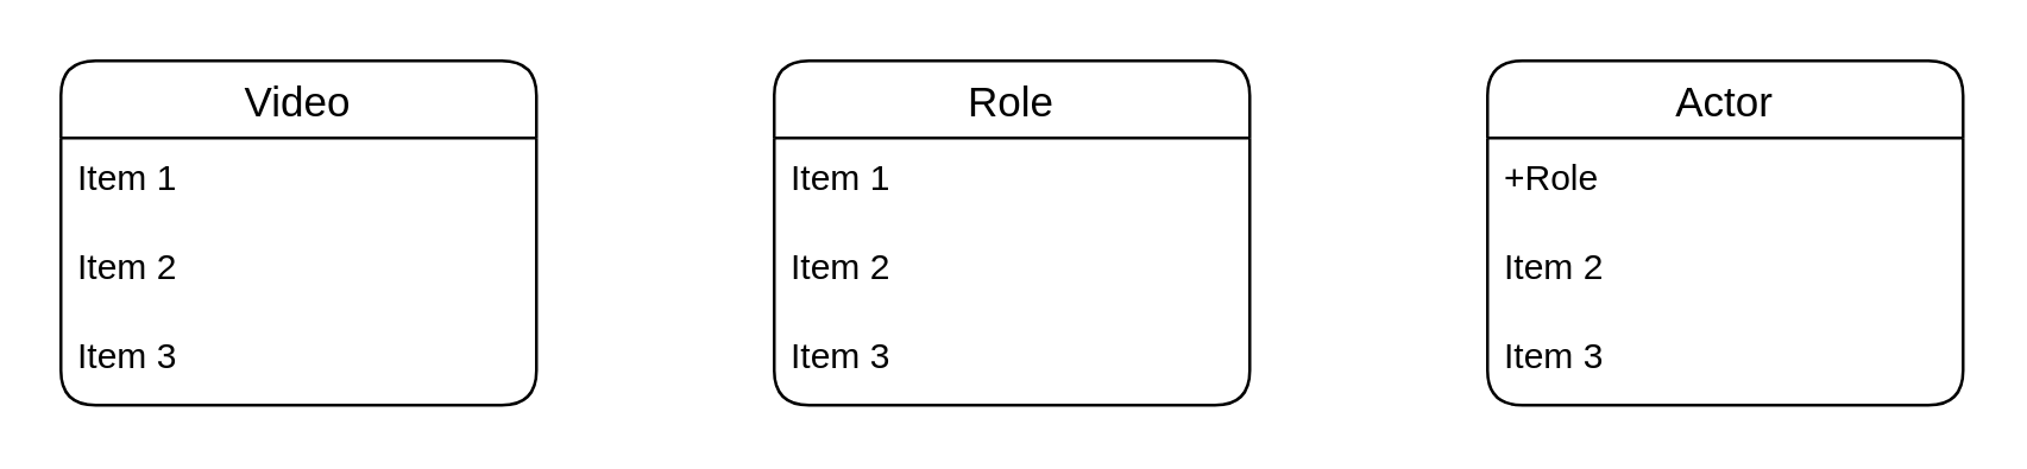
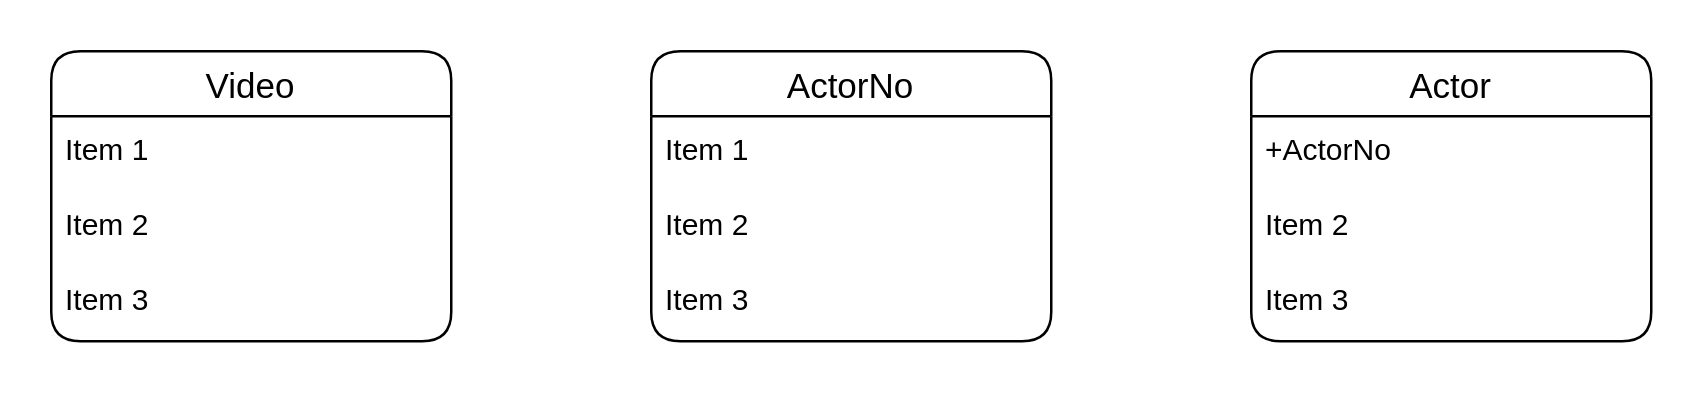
- <mxCell id="6" value="Role" style="swimlane;fontStyle=0;childLayout=stackLayout;horizontal=1;startSize=26;horizontalStack=0;resizeParent=1;resizeParentMax=0;resizeLast=0;collapsible=1;marginBottom=0;align=center;fontSize=14;rounded=1;" vertex="1" parent="1"><mxGeometry x="260" y="20" width="160" height="116" as="geometry" /></mxCell>
+ <mxCell id="6" value="ActorNo" style="swimlane;fontStyle=0;childLayout=stackLayout;horizontal=1;startSize=26;horizontalStack=0;resizeParent=1;resizeParentMax=0;resizeLast=0;collapsible=1;marginBottom=0;align=center;fontSize=14;rounded=1;" vertex="1" parent="1"><mxGeometry x="260" y="20" width="160" height="116" as="geometry" /></mxCell>
- <mxCell id="11" value="+Role" style="text;strokeColor=none;fillColor=none;spacingLeft=4;spacingRight=4;overflow=hidden;rotatable=0;points=[[0,0.5],[1,0.5]];portConstraint=eastwest;fontSize=12;" vertex="1" parent="10"><mxGeometry y="26" width="160" height="30" as="geometry" /></mxCell>
+ <mxCell id="11" value="+ActorNo" style="text;strokeColor=none;fillColor=none;spacingLeft=4;spacingRight=4;overflow=hidden;rotatable=0;points=[[0,0.5],[1,0.5]];portConstraint=eastwest;fontSize=12;" vertex="1" parent="10"><mxGeometry y="26" width="160" height="30" as="geometry" /></mxCell>
